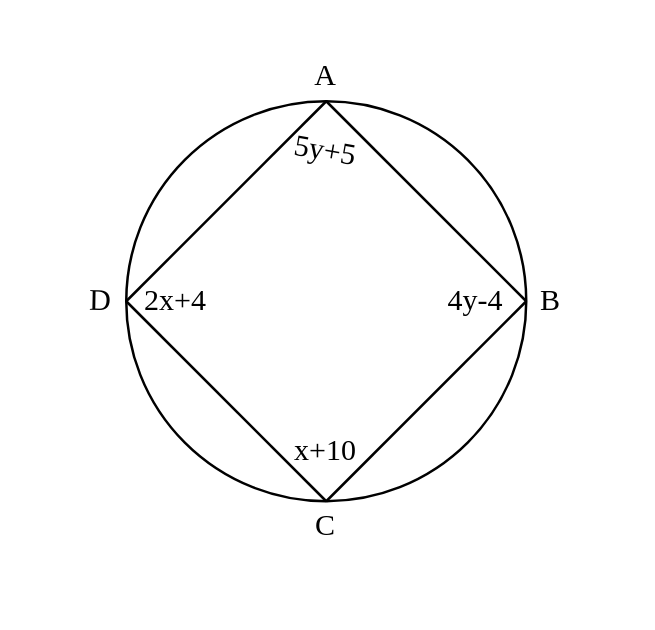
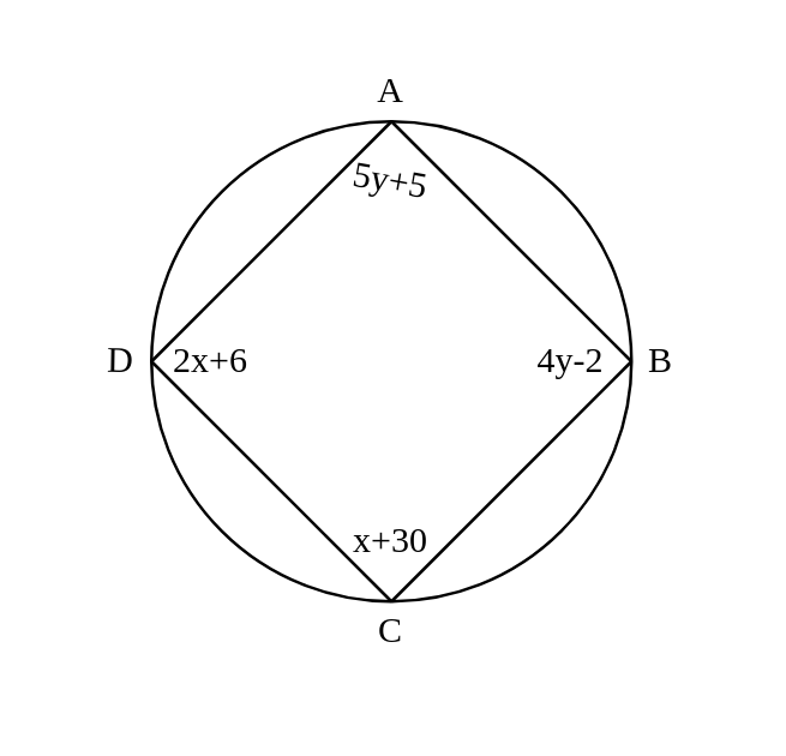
- <mxCell id="11" value="2x+4" style="text;html=1;strokeColor=none;fillColor=none;align=center;verticalAlign=middle;whiteSpace=wrap;rounded=0;fontFamily=Times New Roman;" vertex="1" parent="1"><mxGeometry x="50" width="40" height="200" as="geometry" y="20" /></mxCell>
+ <mxCell id="11" value="2x+6" style="text;html=1;strokeColor=none;fillColor=none;align=center;verticalAlign=middle;whiteSpace=wrap;rounded=0;fontFamily=Times New Roman;" vertex="1" parent="1"><mxGeometry x="50" width="40" height="200" as="geometry" y="20" /></mxCell>
- <mxCell id="10" value="4y-4" style="text;html=1;strokeColor=none;fillColor=none;align=center;verticalAlign=middle;whiteSpace=wrap;rounded=0;fontFamily=Times New Roman;" vertex="1" parent="1"><mxGeometry x="170" y="100" width="40" height="40" as="geometry" /></mxCell>
+ <mxCell id="10" value="4y-2" style="text;html=1;strokeColor=none;fillColor=none;align=center;verticalAlign=middle;whiteSpace=wrap;rounded=0;fontFamily=Times New Roman;" vertex="1" parent="1"><mxGeometry x="170" y="100" width="40" height="40" as="geometry" /></mxCell>
- <mxCell id="9" value="x+10" style="text;html=1;strokeColor=none;fillColor=none;align=center;verticalAlign=middle;whiteSpace=wrap;rounded=0;fontFamily=Times New Roman;" vertex="1" parent="1"><mxGeometry x="85" y="150" width="90" height="60" as="geometry" /></mxCell>
+ <mxCell id="9" value="x+30" style="text;html=1;strokeColor=none;fillColor=none;align=center;verticalAlign=middle;whiteSpace=wrap;rounded=0;fontFamily=Times New Roman;" vertex="1" parent="1"><mxGeometry x="85" y="150" width="90" height="60" as="geometry" /></mxCell>
